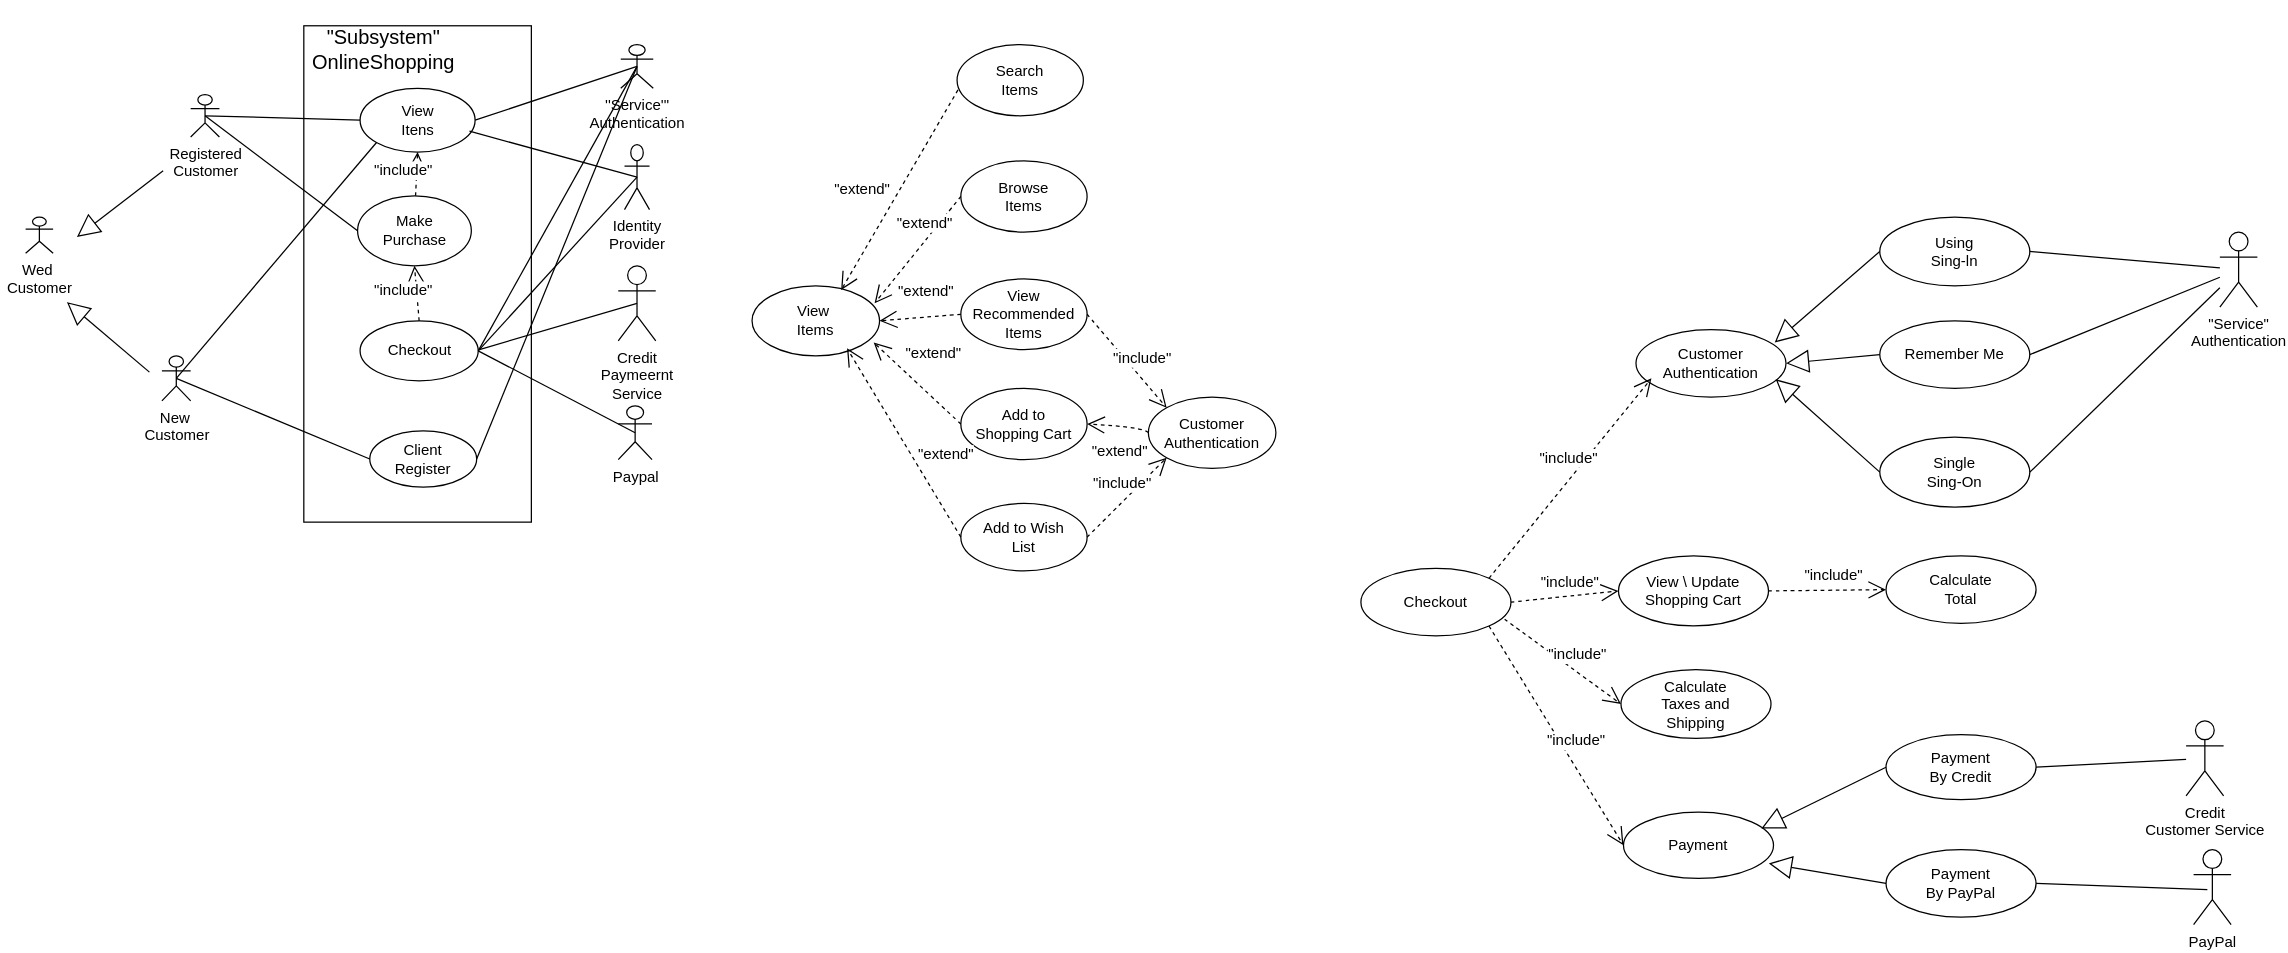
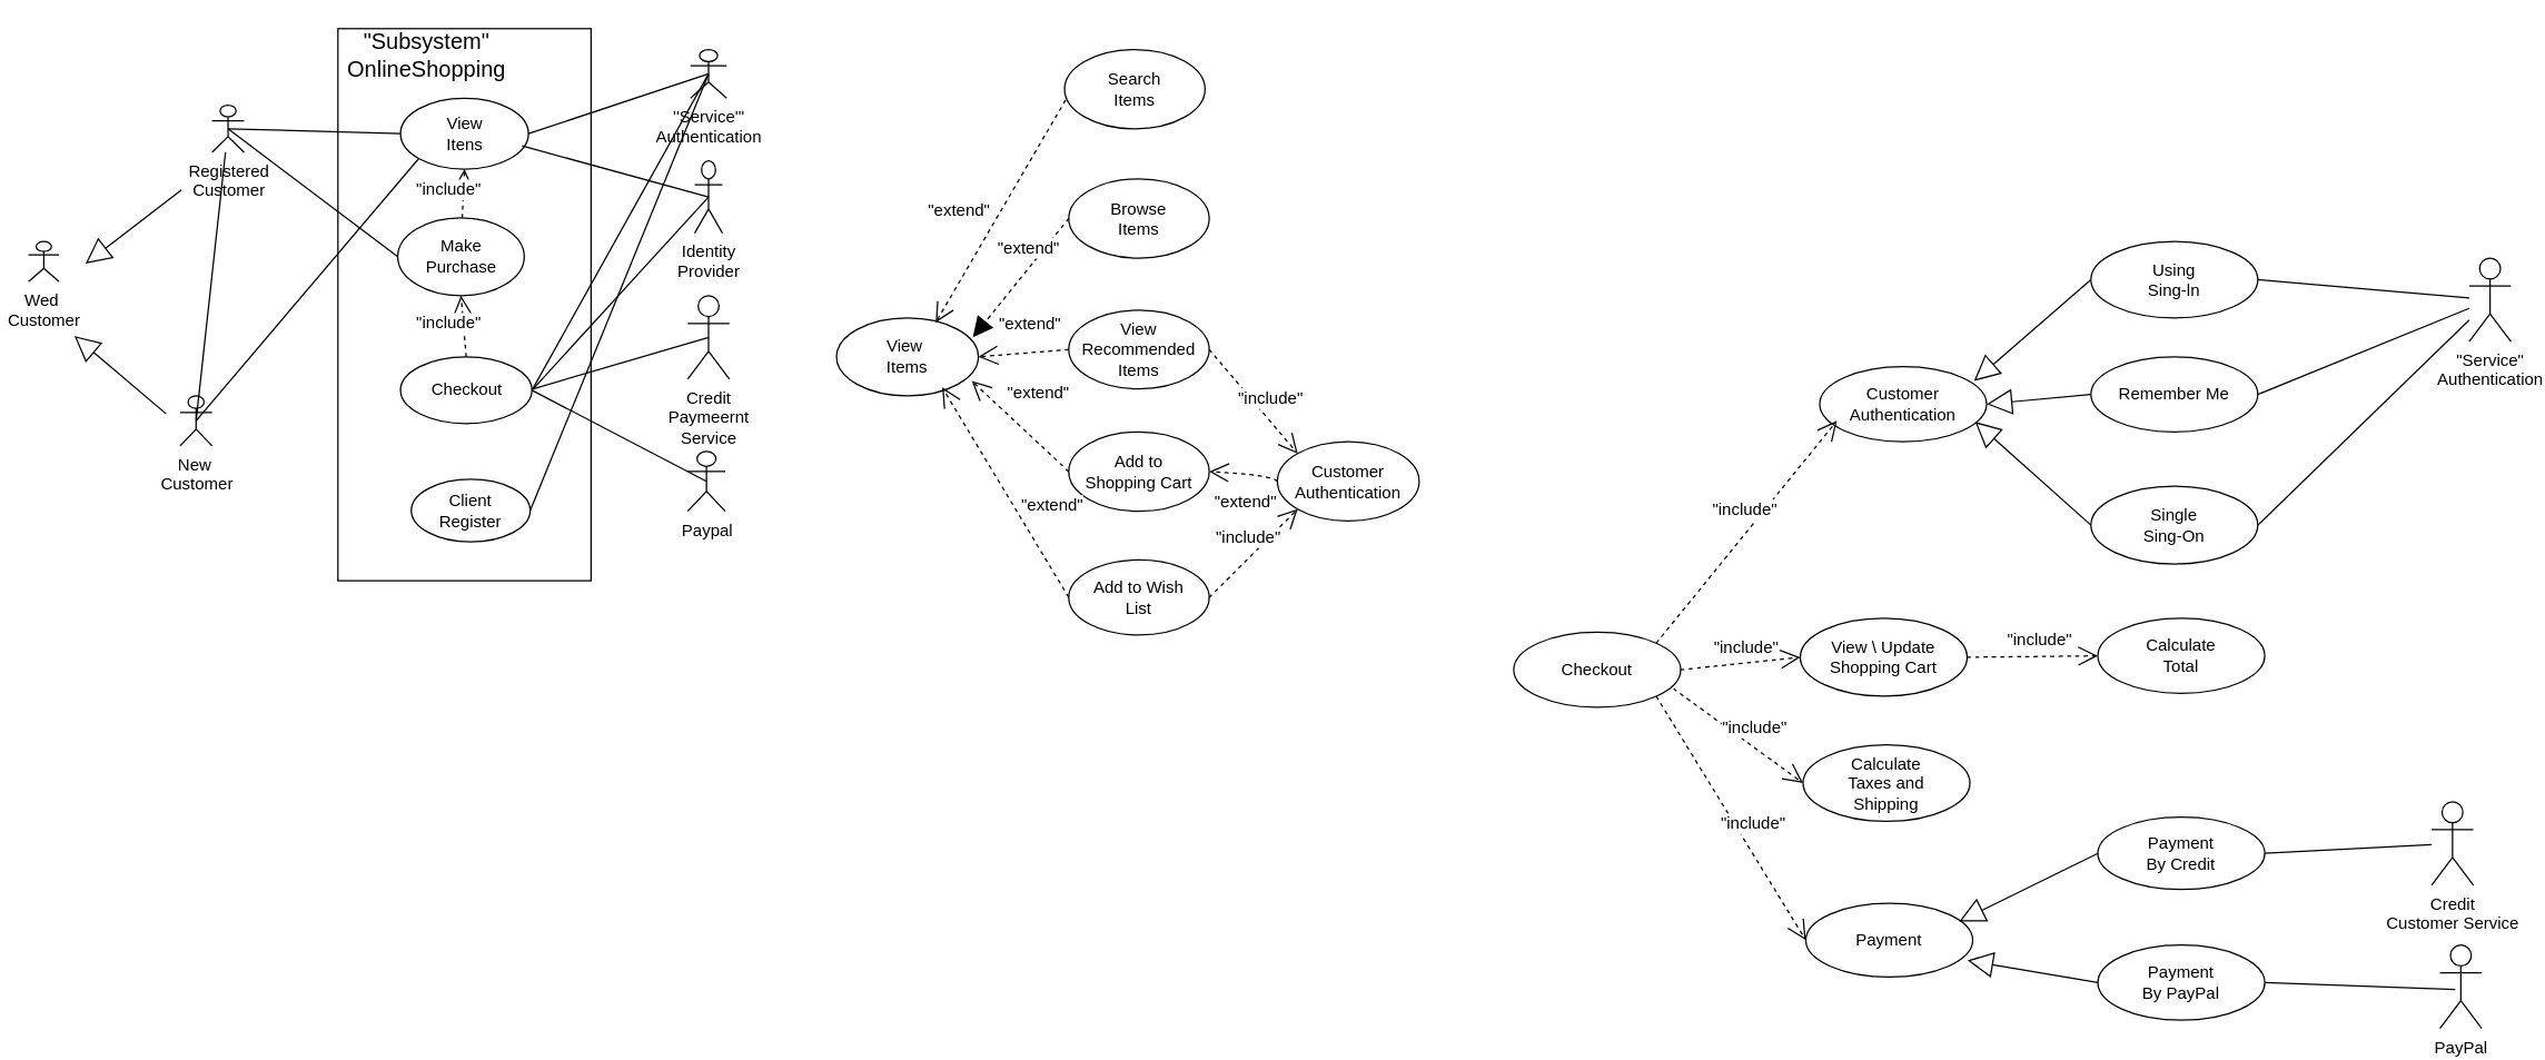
- <mxCell id="56" value="&quot;extend&quot;" style="endArrow=open;endSize=12;dashed=1;html=1;rounded=0;fontSize=12;curved=1;exitX=0;exitY=0.5;exitDx=0;exitDy=0;entryX=0.961;entryY=0.25;entryDx=0;entryDy=0;entryPerimeter=0;" parent="1" source="27" target="31" edge="1"><mxGeometry x="-0.364" y="-9" width="160" relative="1" as="geometry"><mxPoint x="736" y="194" as="sourcePoint" /><mxPoint x="642" y="354" as="targetPoint" /><mxPoint as="offset" /></mxGeometry></mxCell>
+ <mxCell id="56" value="&quot;extend&quot;" style="endArrow=block;endSize=12;dashed=1;html=1;rounded=0;fontSize=12;curved=1;exitX=0;exitY=0.5;exitDx=0;exitDy=0;entryX=0.961;entryY=0.25;entryDx=0;entryDy=0;entryPerimeter=0;" parent="1" source="27" target="31" edge="1"><mxGeometry x="-0.364" y="-9" width="160" relative="1" as="geometry"><mxPoint x="736" y="194" as="sourcePoint" /><mxPoint x="642" y="354" as="targetPoint" /><mxPoint as="offset" /></mxGeometry></mxCell>
- <mxCell id="13" value="" style="endArrow=none;html=1;rounded=0;fontSize=12;startSize=8;endSize=8;curved=1;exitX=0.5;exitY=0.5;exitDx=0;exitDy=0;exitPerimeter=0;entryX=0;entryY=0.5;entryDx=0;entryDy=0;" parent="1" source="9" target="6" edge="1"><mxGeometry width="50" height="50" relative="1" as="geometry"><mxPoint x="279" y="253" as="sourcePoint" /><mxPoint x="329" y="203" as="targetPoint" /></mxGeometry></mxCell>
+ <mxCell id="13" value="" style="endArrow=none;html=1;rounded=0;fontSize=12;startSize=8;endSize=8;curved=1;exitX=0.5;exitY=0.5;exitDx=0;exitDy=0;exitPerimeter=0;" parent="1" source="9" target="7" edge="1"><mxGeometry width="50" height="50" relative="1" as="geometry"><mxPoint x="279" y="253" as="sourcePoint" /><mxPoint x="329" y="203" as="targetPoint" /></mxGeometry></mxCell>
